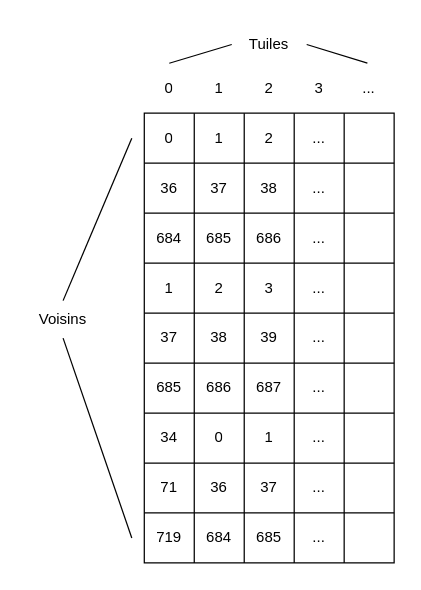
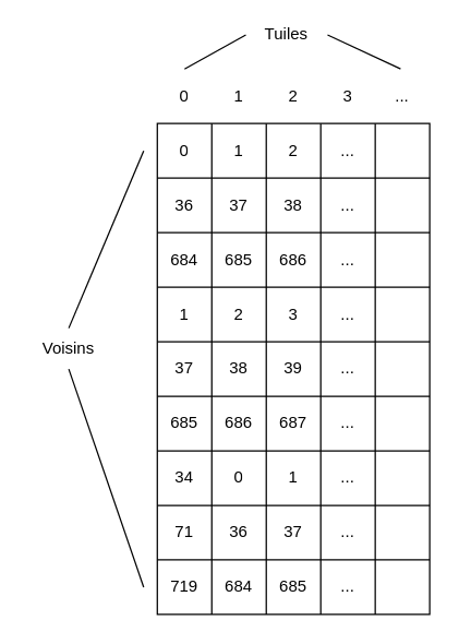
- <mxCell id="64" value="Tuiles" style="text;html=1;strokeColor=none;fillColor=none;align=center;verticalAlign=middle;whiteSpace=wrap;rounded=0;" vertex="1" parent="1"><mxGeometry x="185" y="20" width="60" height="30" as="geometry" /></mxCell>
+ <mxCell id="64" value="Tuiles" style="text;html=1;strokeColor=none;fillColor=none;align=center;verticalAlign=middle;whiteSpace=wrap;rounded=0;" vertex="1" parent="1"><mxGeometry x="180" y="10" width="60" height="30" as="geometry" /></mxCell>
